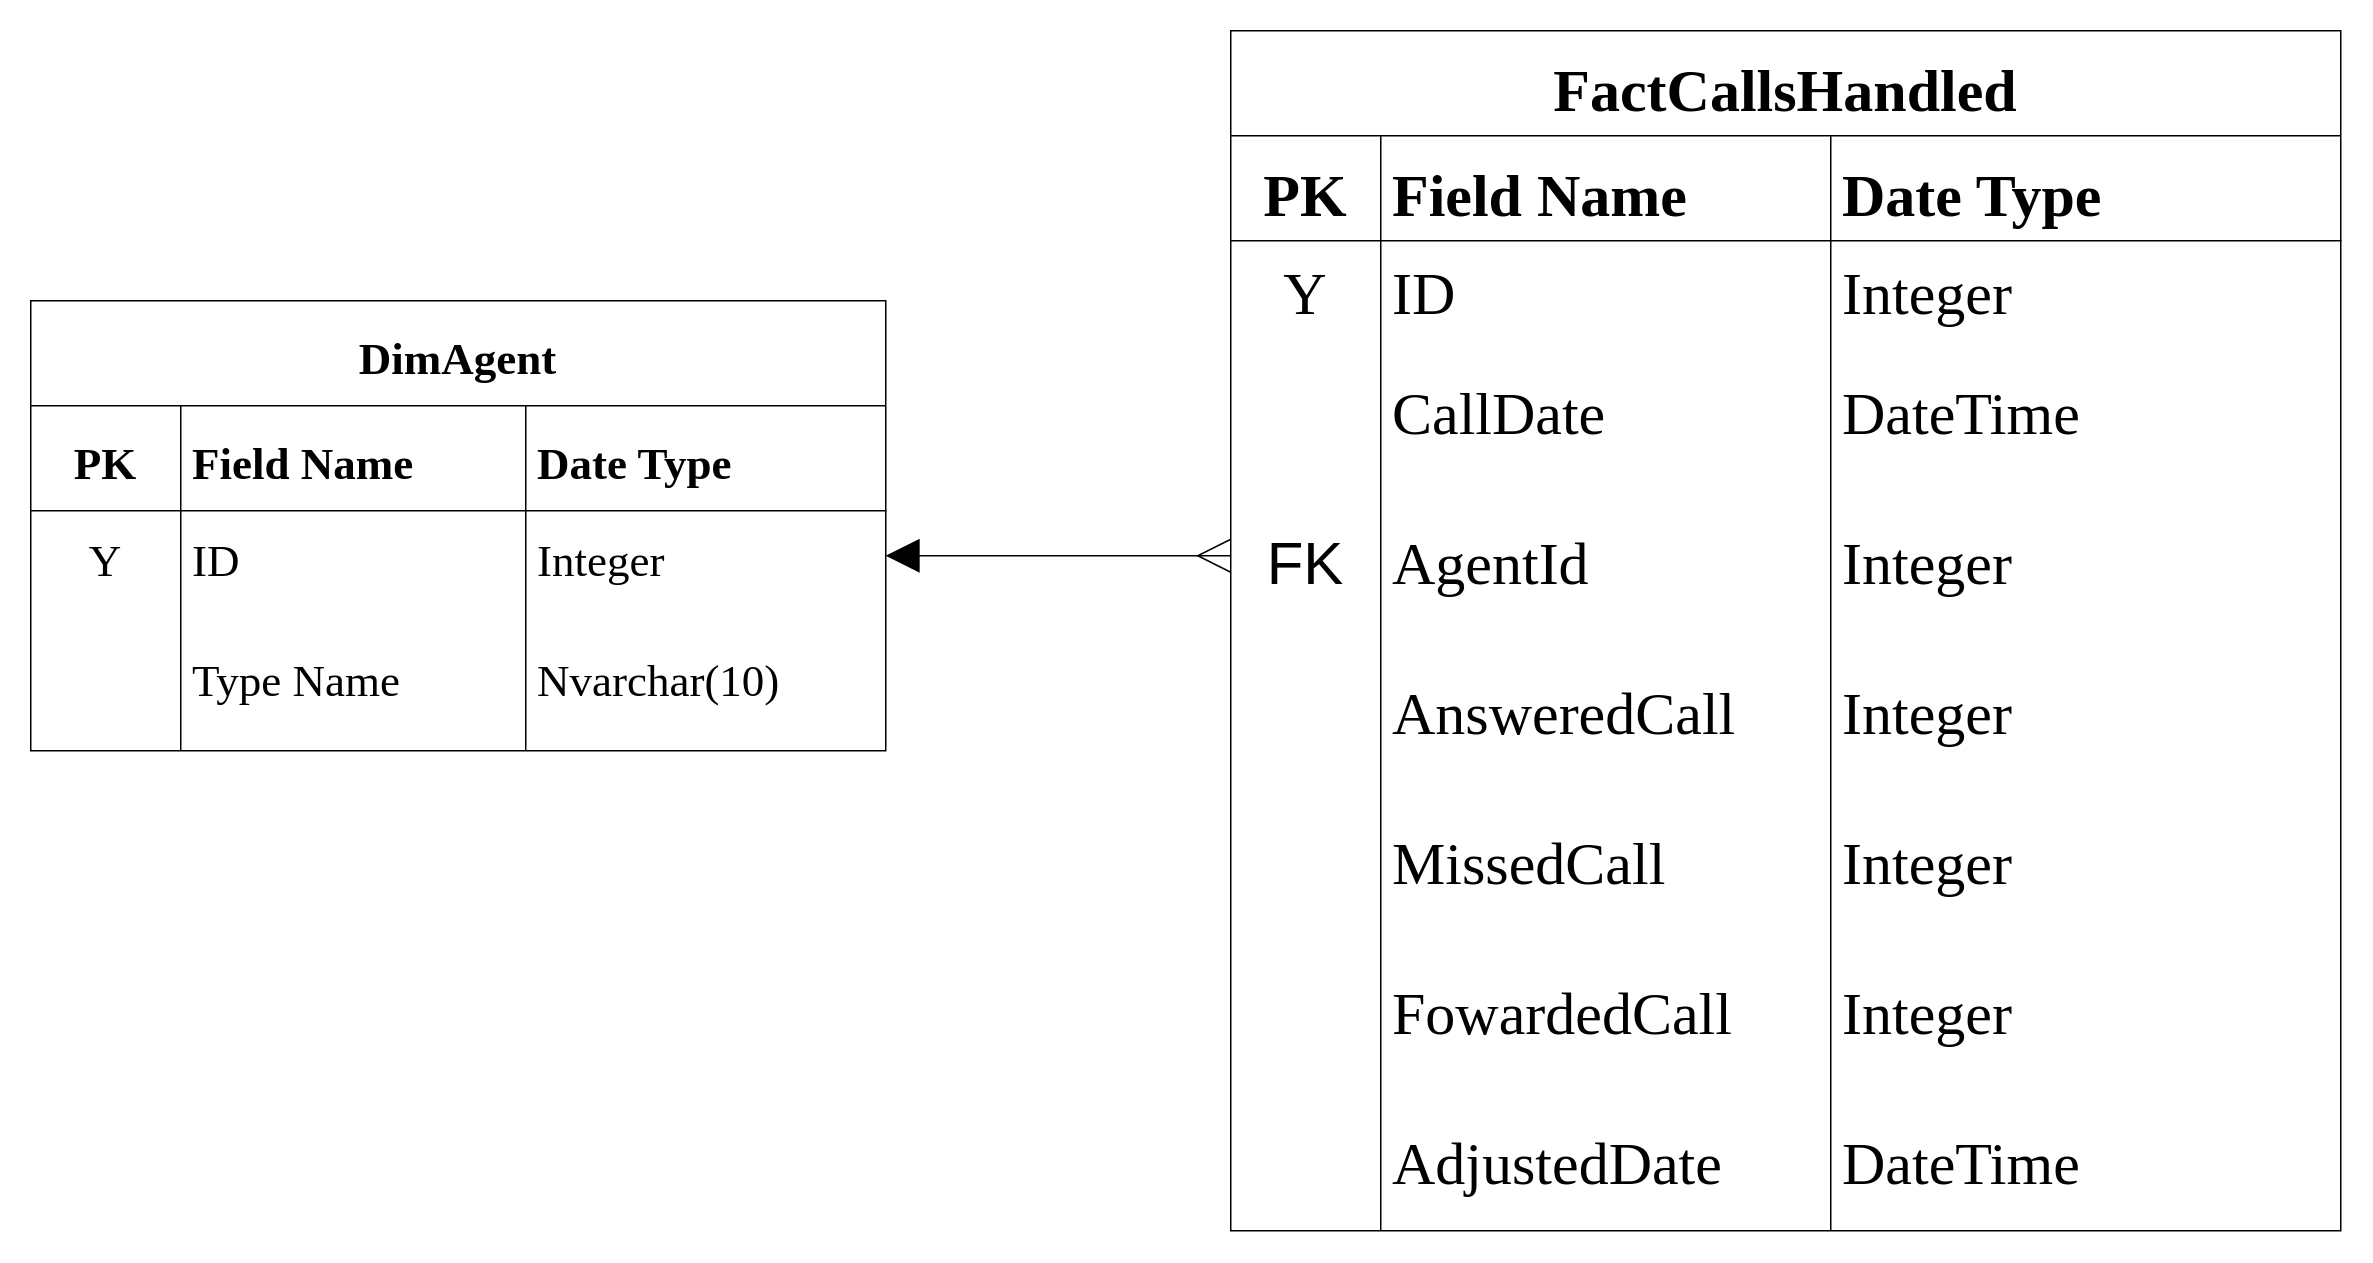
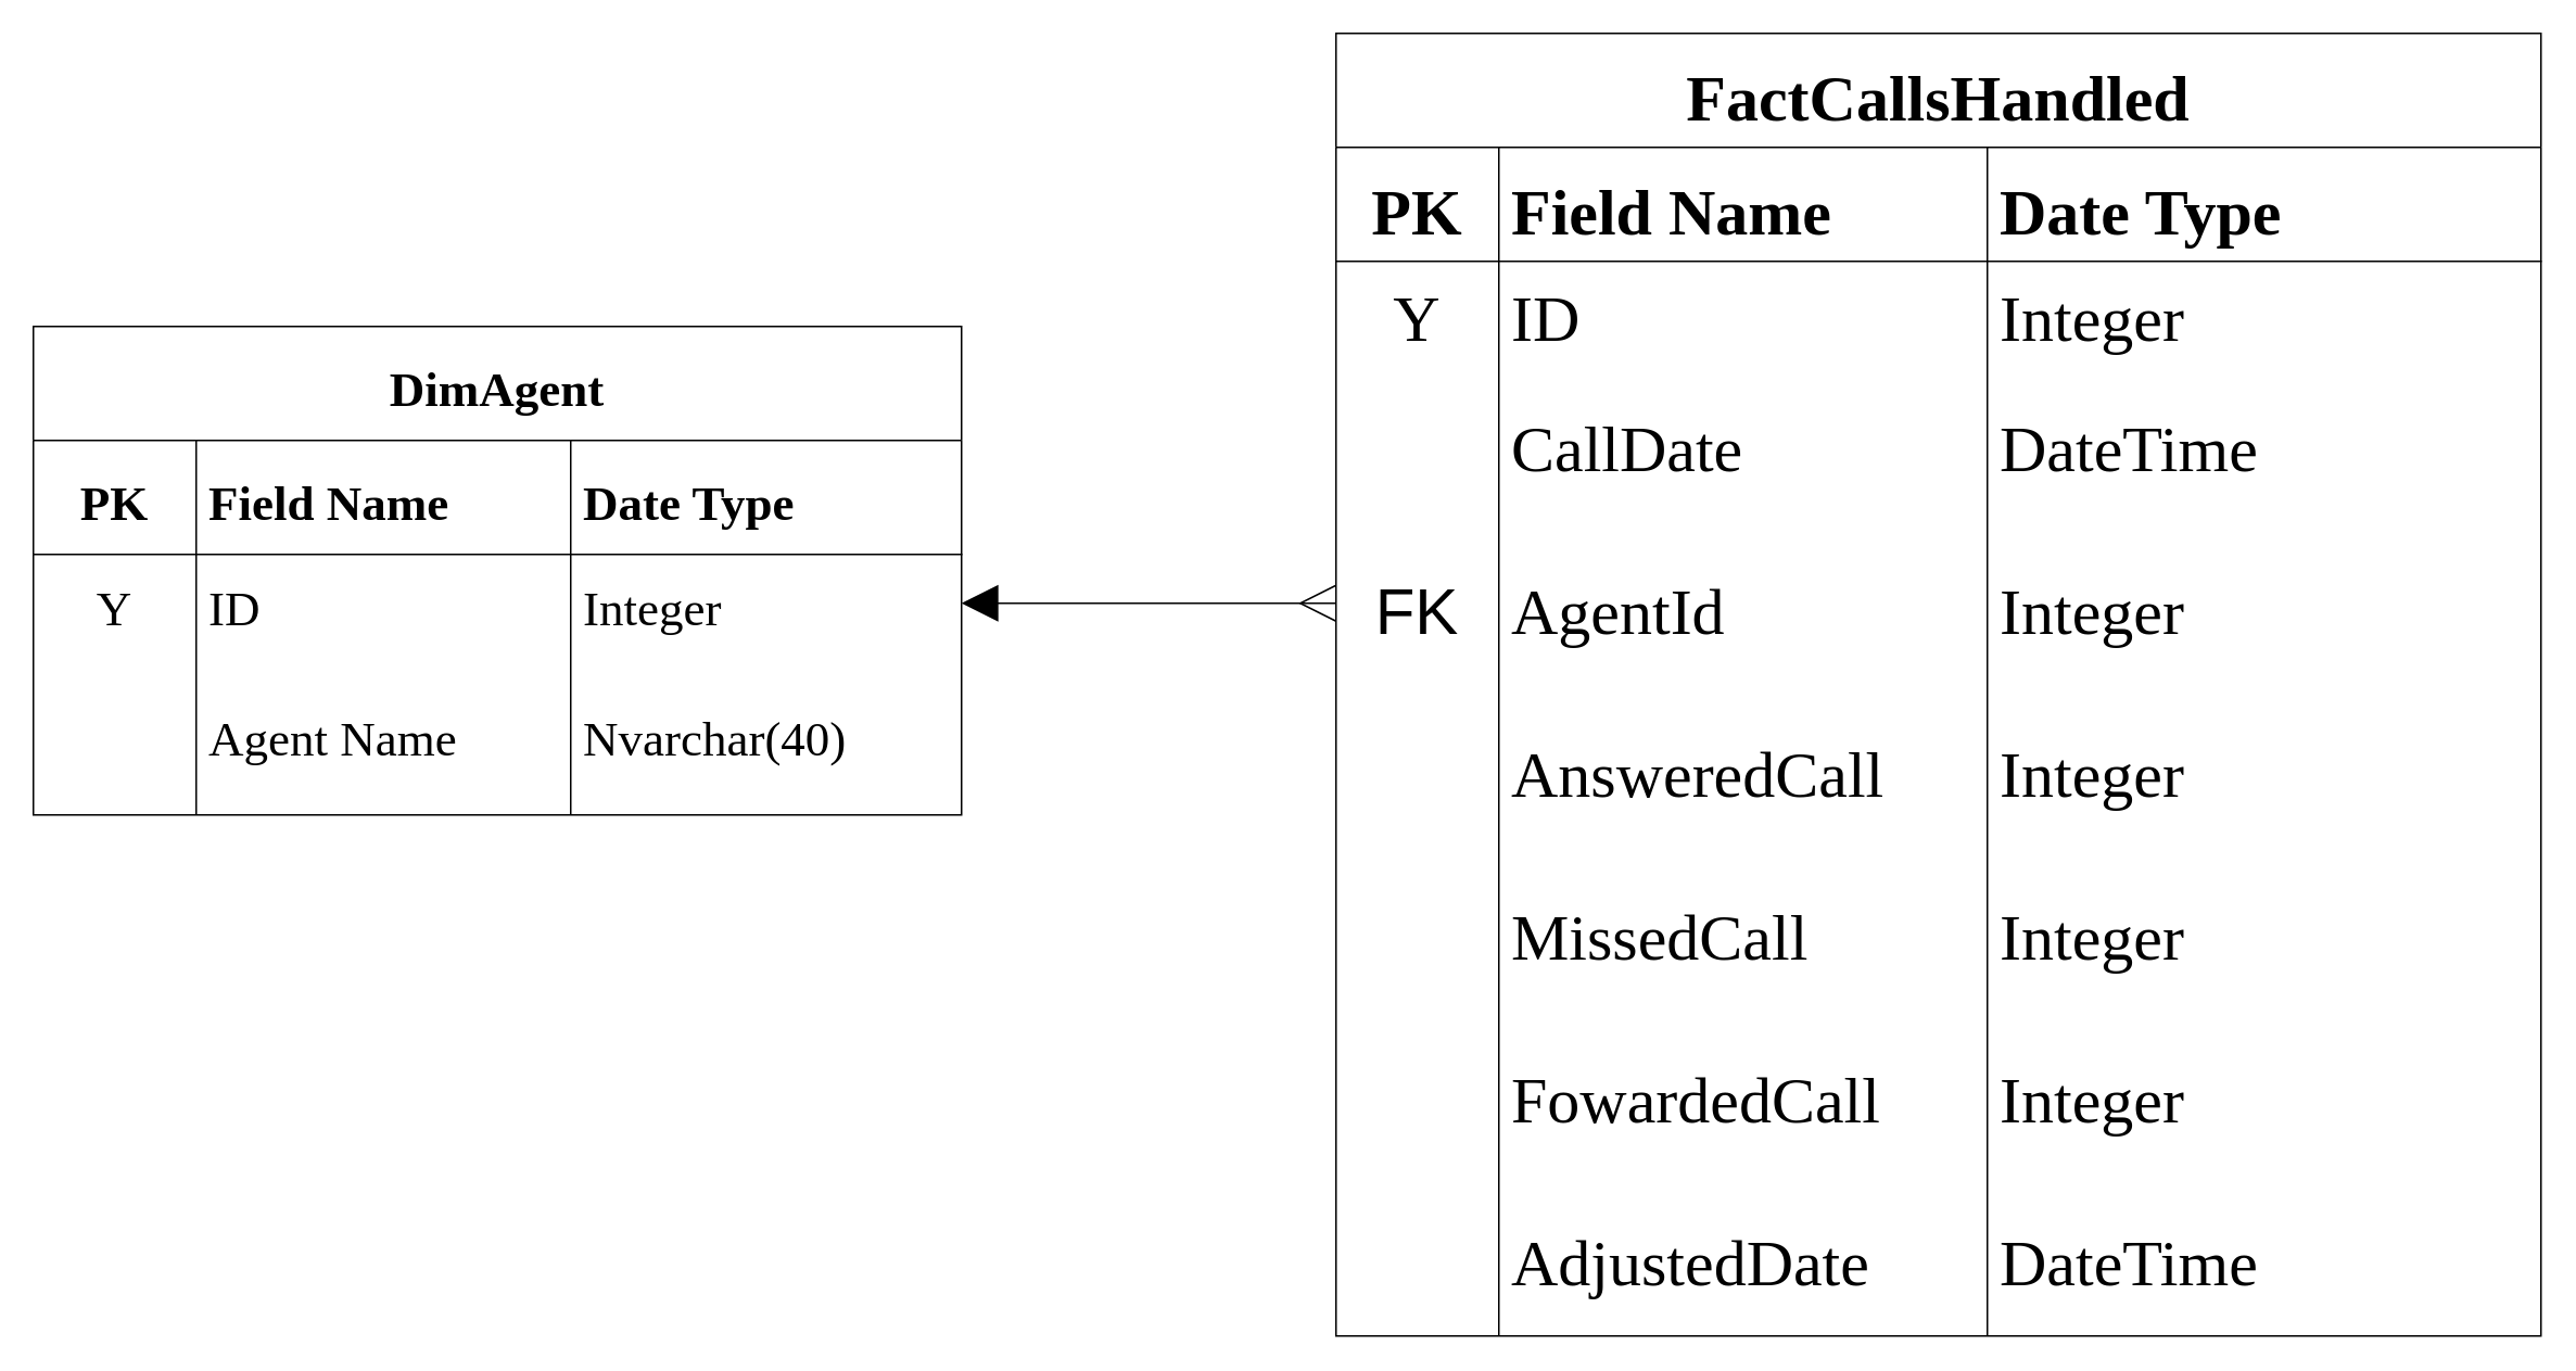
- <mxCell id="13" value="Type Name" style="shape=partialRectangle;connectable=0;fillColor=none;top=0;left=0;bottom=0;right=0;align=left;spacingLeft=6;overflow=hidden;fontSize=30;fontFamily=Verdana;" vertex="1" parent="11"><mxGeometry x="100" width="230" height="100" as="geometry"><mxRectangle width="230" height="100" as="alternateBounds" /></mxGeometry></mxCell>
+ <mxCell id="13" value="Agent Name" style="shape=partialRectangle;connectable=0;fillColor=none;top=0;left=0;bottom=0;right=0;align=left;spacingLeft=6;overflow=hidden;fontSize=30;fontFamily=Verdana;" vertex="1" parent="11"><mxGeometry x="100" width="230" height="100" as="geometry"><mxRectangle width="230" height="100" as="alternateBounds" /></mxGeometry></mxCell>
- <mxCell id="14" value="Nvarchar(10)" style="shape=partialRectangle;connectable=0;fillColor=none;top=0;left=0;bottom=0;right=0;align=left;spacingLeft=6;overflow=hidden;fontSize=30;fontFamily=Verdana;" vertex="1" parent="11"><mxGeometry x="330" width="240" height="100" as="geometry"><mxRectangle width="240" height="100" as="alternateBounds" /></mxGeometry></mxCell>
+ <mxCell id="14" value="Nvarchar(40)" style="shape=partialRectangle;connectable=0;fillColor=none;top=0;left=0;bottom=0;right=0;align=left;spacingLeft=6;overflow=hidden;fontSize=30;fontFamily=Verdana;" vertex="1" parent="11"><mxGeometry x="330" width="240" height="100" as="geometry"><mxRectangle width="240" height="100" as="alternateBounds" /></mxGeometry></mxCell>
